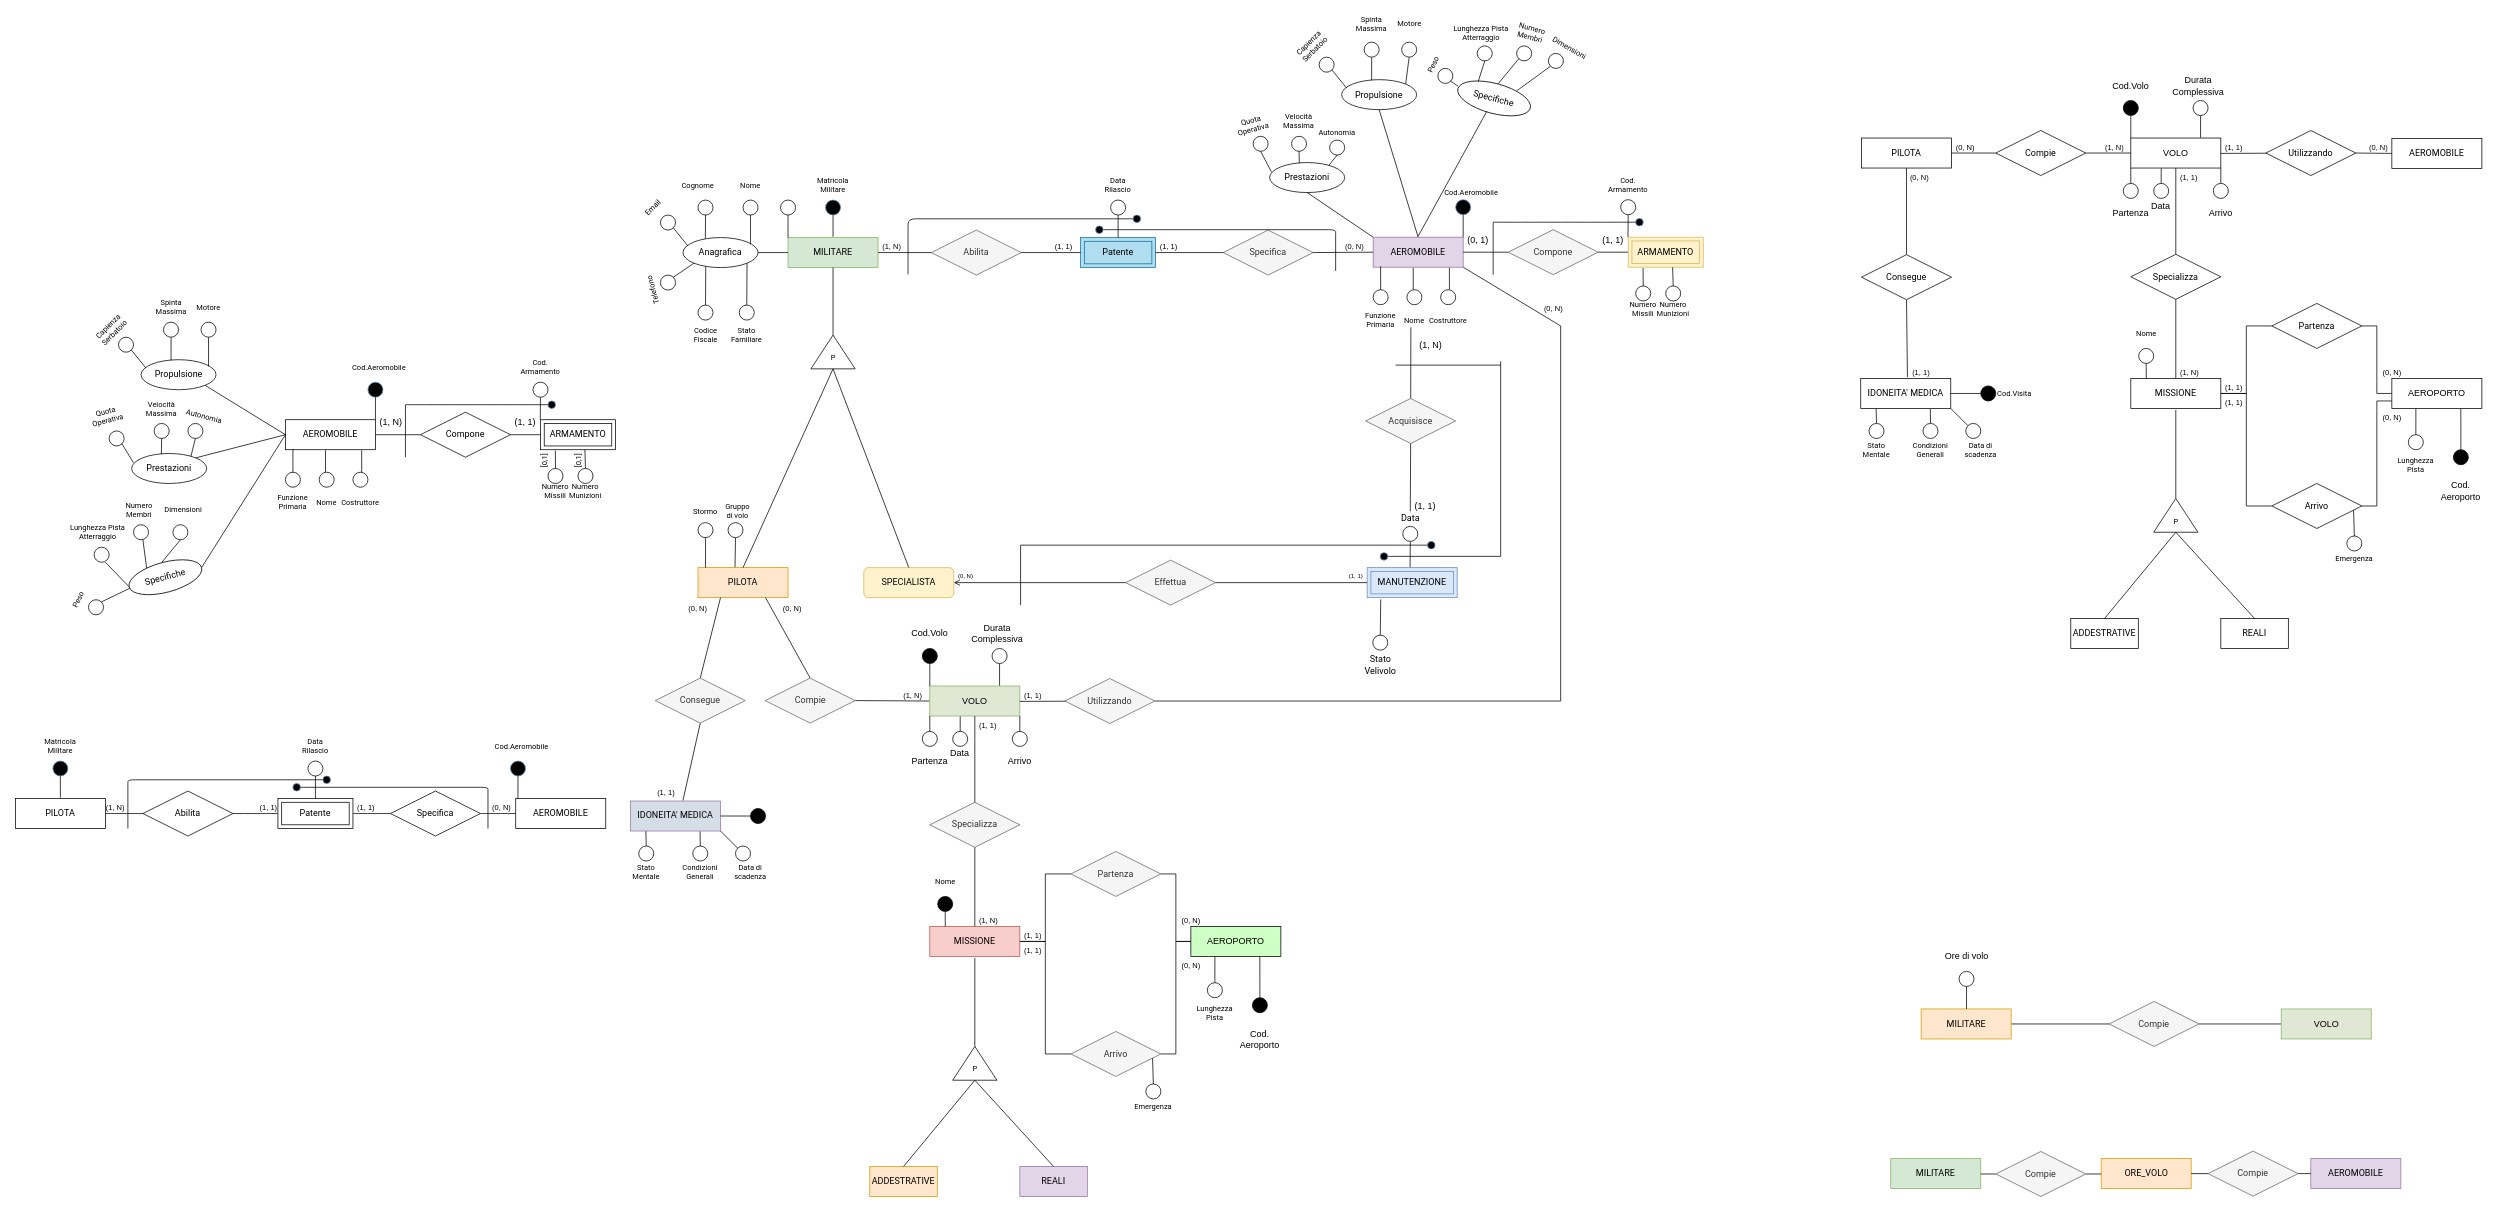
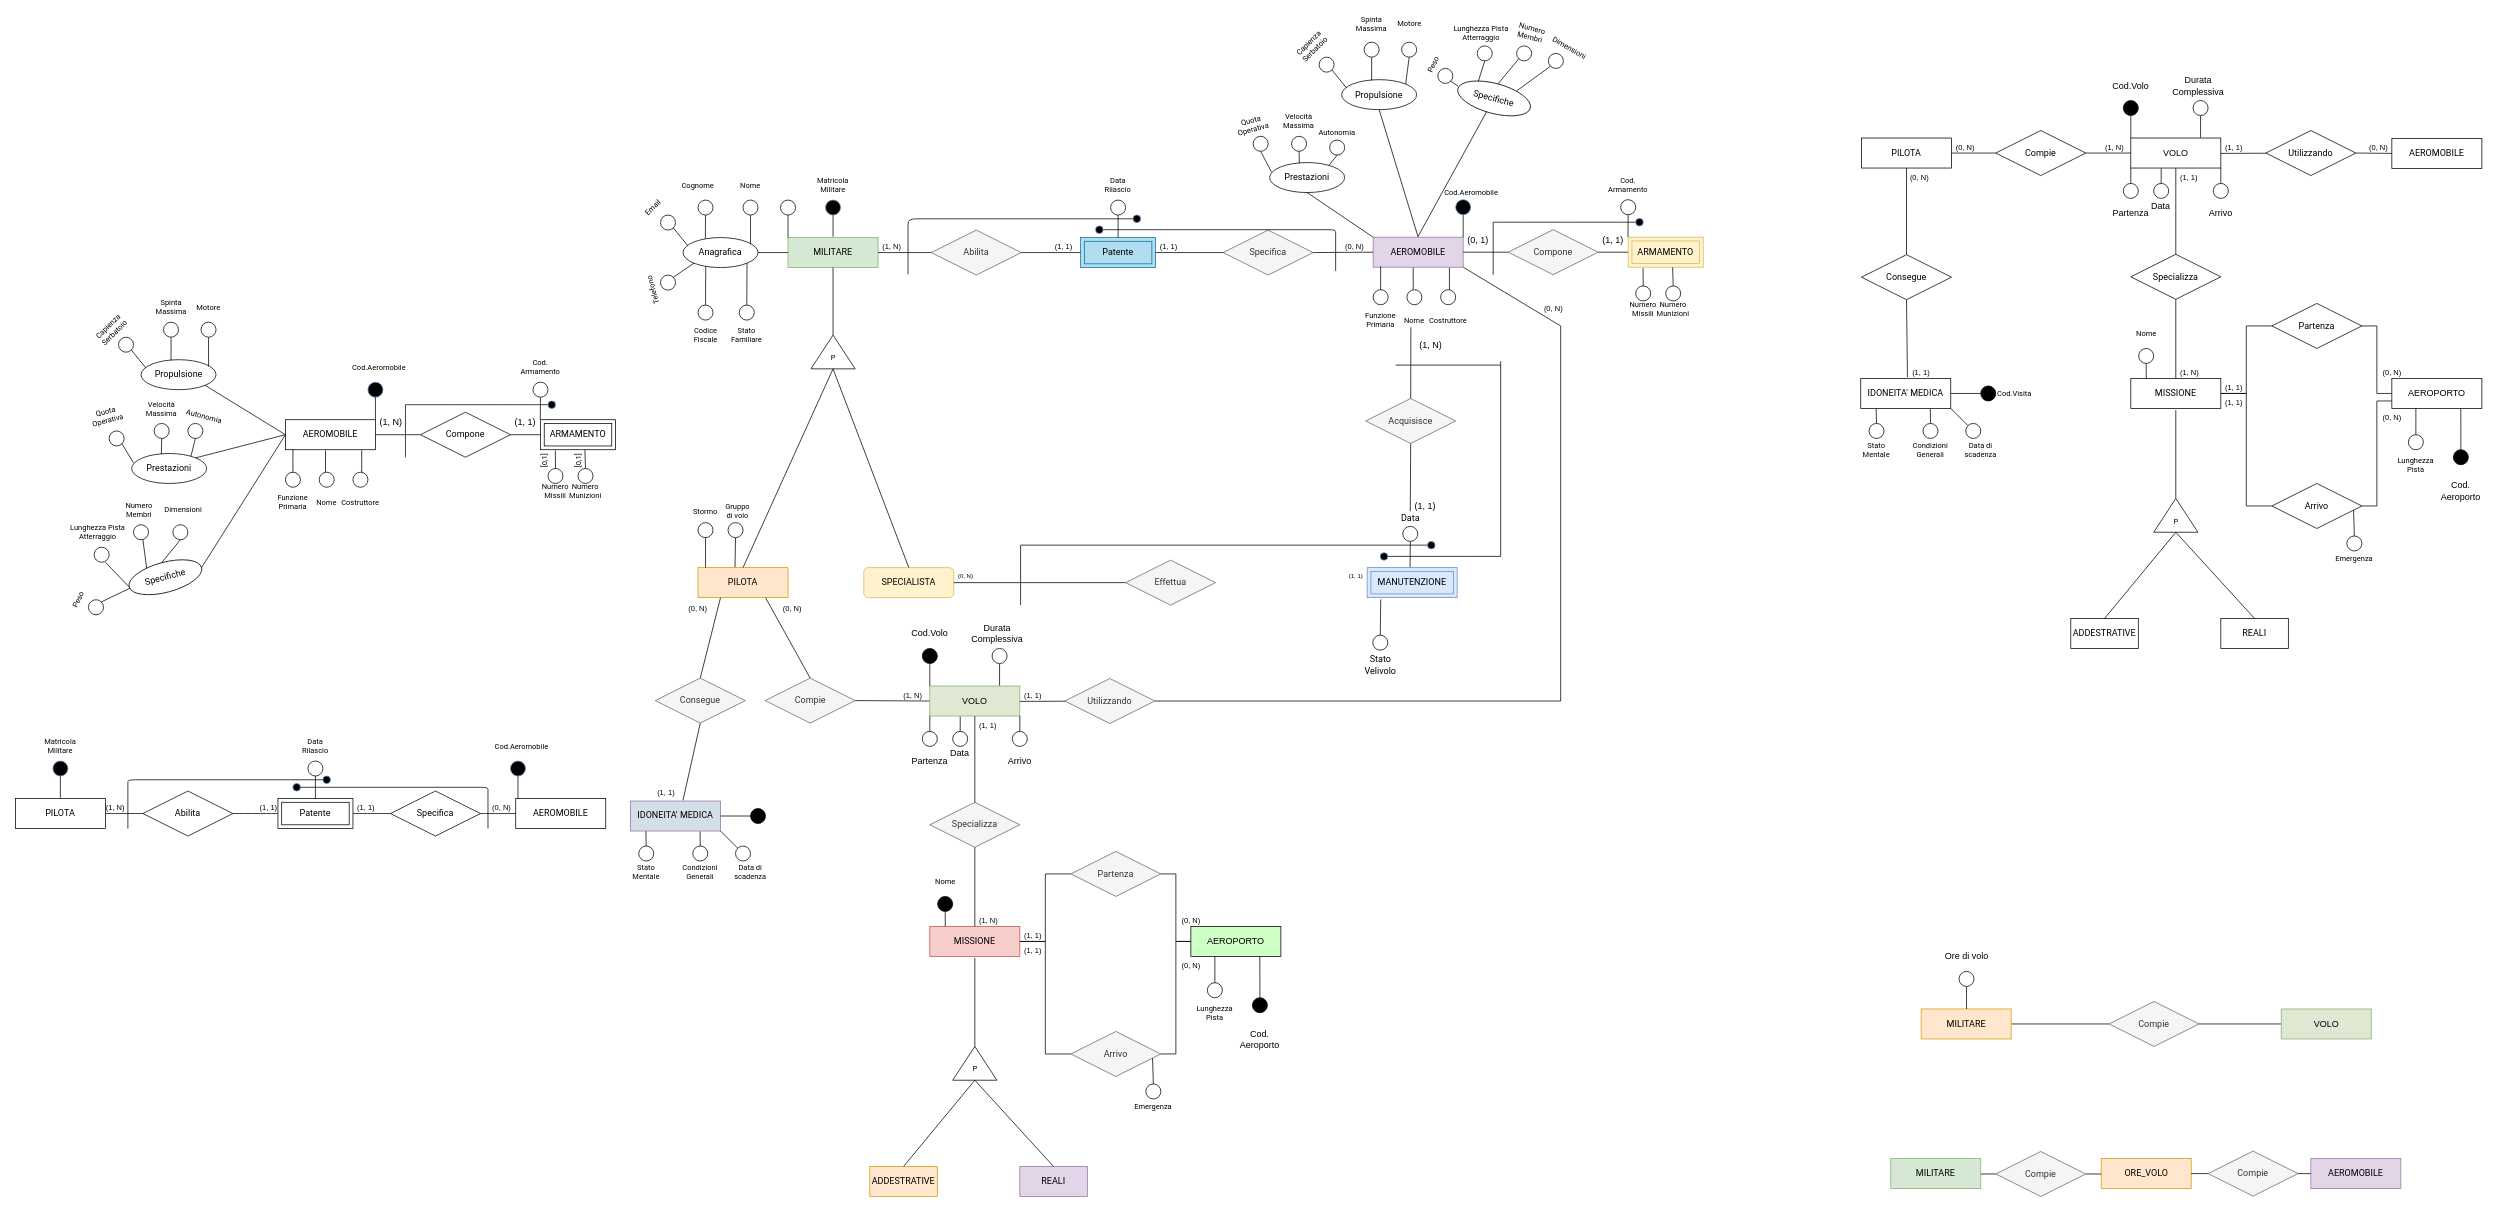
- <mxCell id="146" value="" style="endArrow=open;html=1;entryX=1;entryY=0.5;entryDx=0;entryDy=0;exitX=0;exitY=0.5;exitDx=0;exitDy=0;" parent="1" source="144" target="134" edge="1"><mxGeometry width="50" height="50" relative="1" as="geometry"><mxPoint x="1221" y="766.19" as="sourcePoint" /><mxPoint x="1110" y="636.19" as="targetPoint" /></mxGeometry></mxCell>
+ <mxCell id="146" value="" style="endArrow=none;html=1;entryX=1;entryY=0.5;entryDx=0;entryDy=0;exitX=0;exitY=0.5;exitDx=0;exitDy=0;" parent="1" source="144" target="134" edge="1"><mxGeometry width="50" height="50" relative="1" as="geometry"><mxPoint x="1221" y="766.19" as="sourcePoint" /><mxPoint x="1110" y="636.19" as="targetPoint" /></mxGeometry></mxCell>
- <mxCell id="147" value="" style="endArrow=none;html=1;entryX=1;entryY=0.5;entryDx=0;entryDy=0;exitX=0;exitY=0.5;exitDx=0;exitDy=0;" parent="1" source="145" target="144" edge="1"><mxGeometry width="50" height="50" relative="1" as="geometry"><mxPoint x="1311" y="786.19" as="sourcePoint" /><mxPoint x="1281" y="786.19" as="targetPoint" /></mxGeometry></mxCell>
